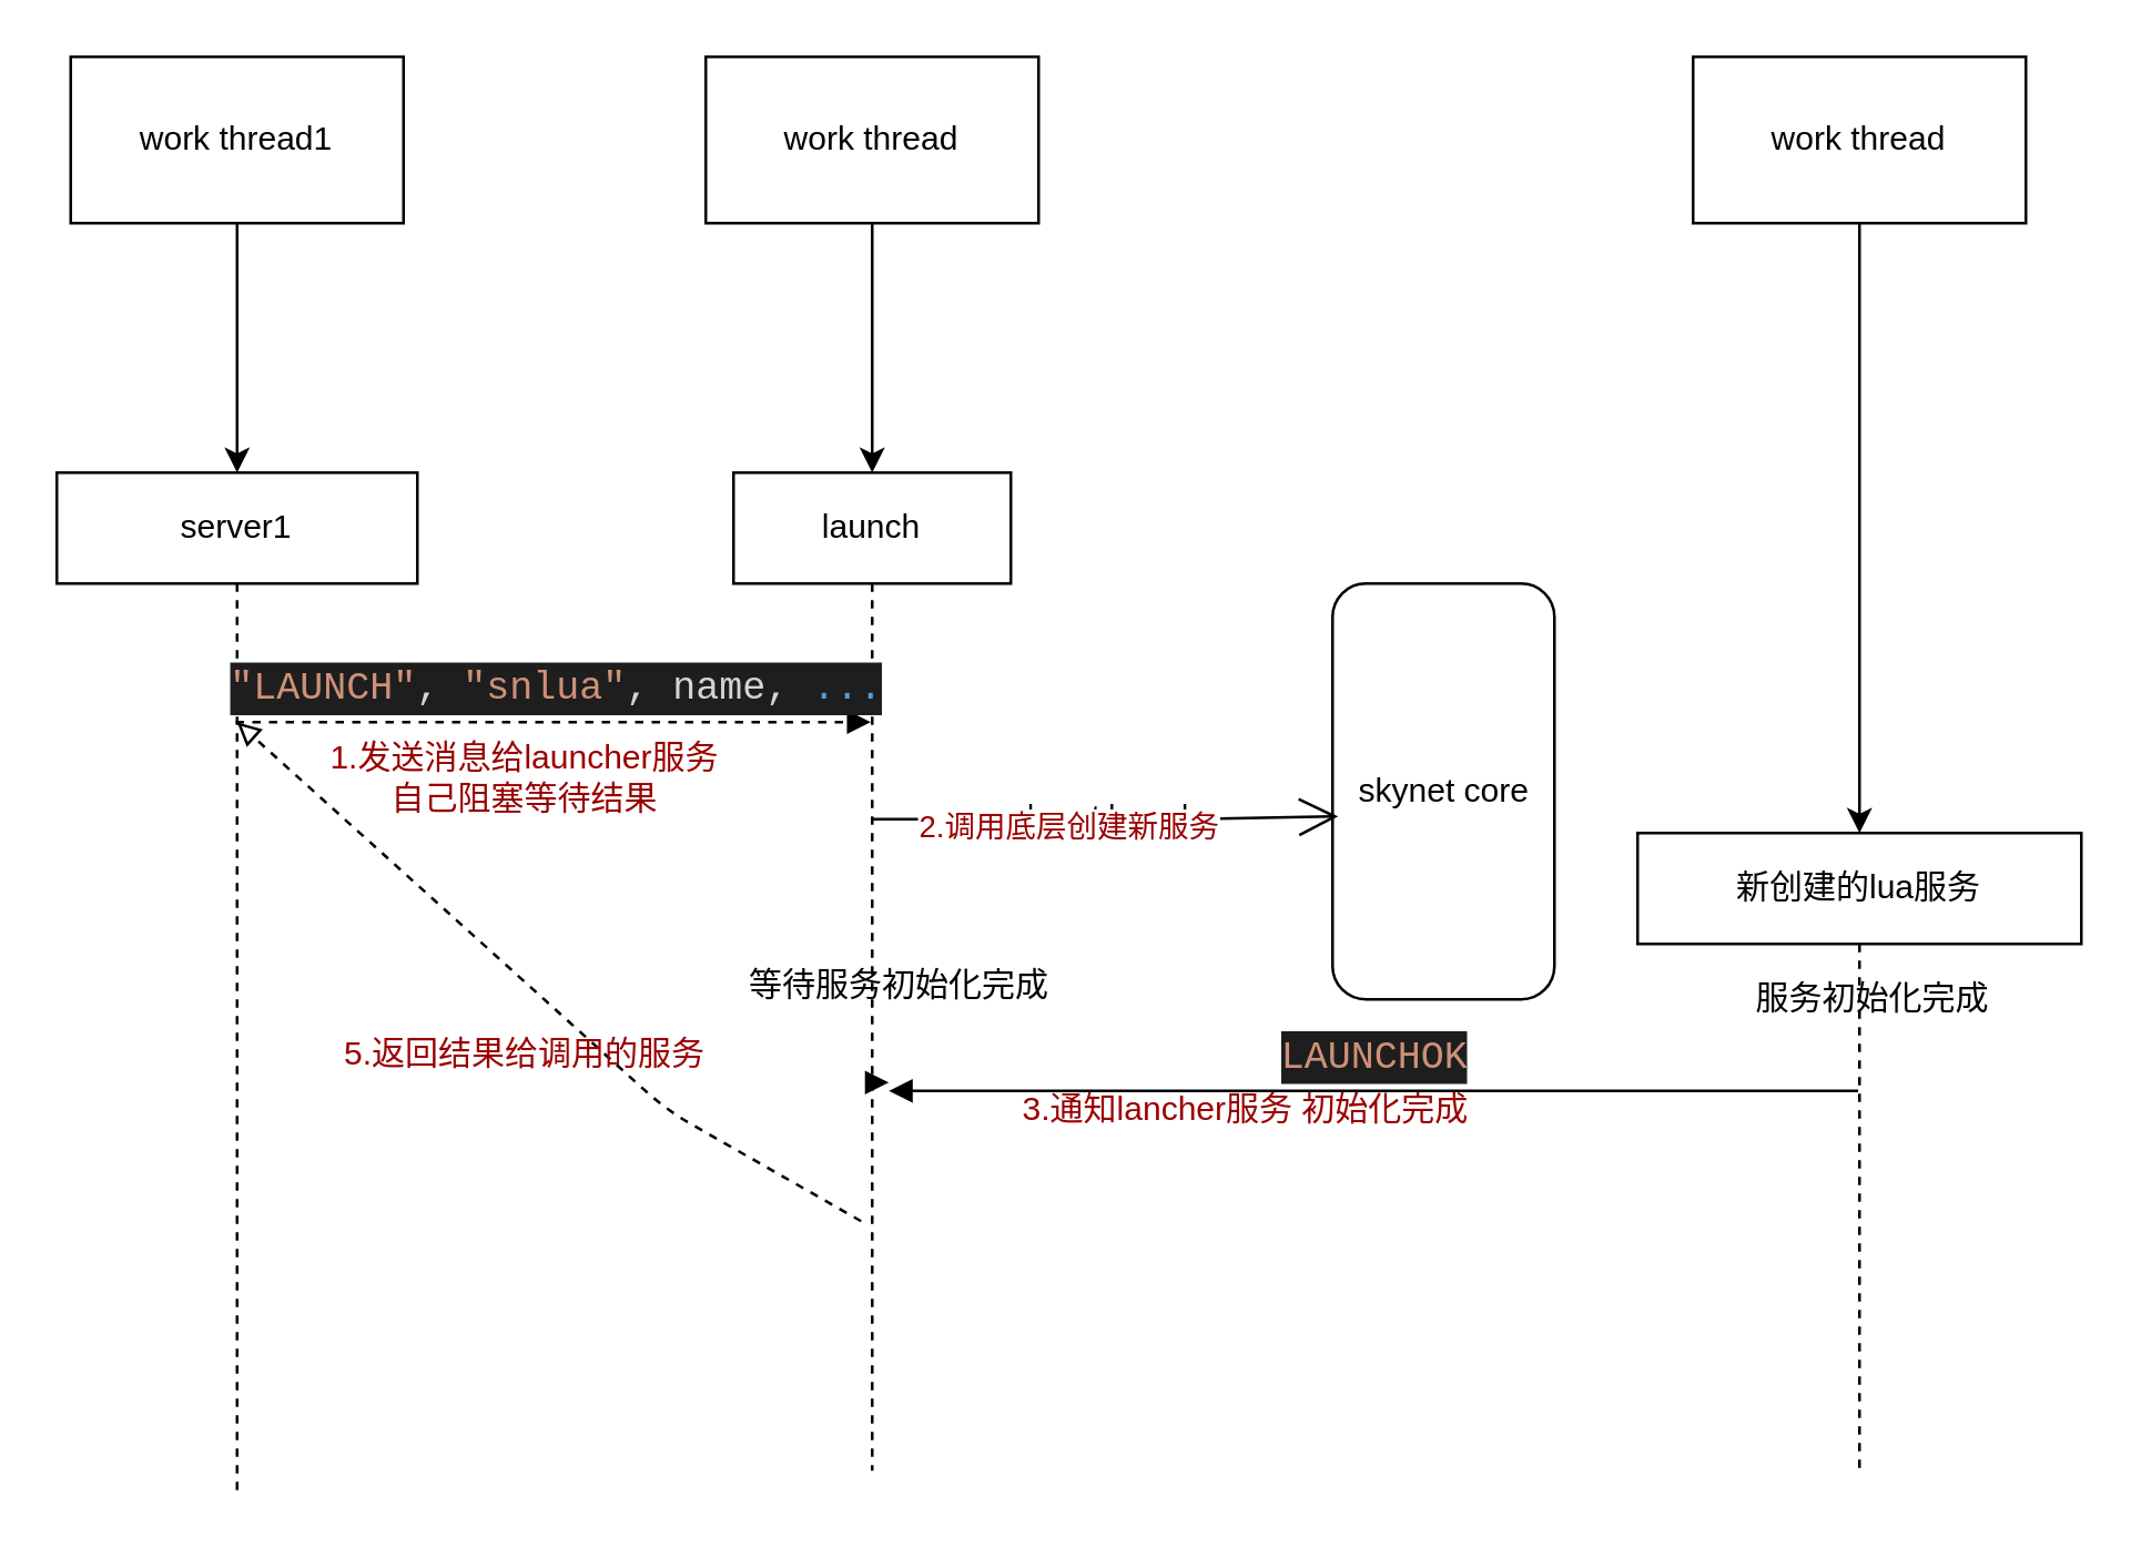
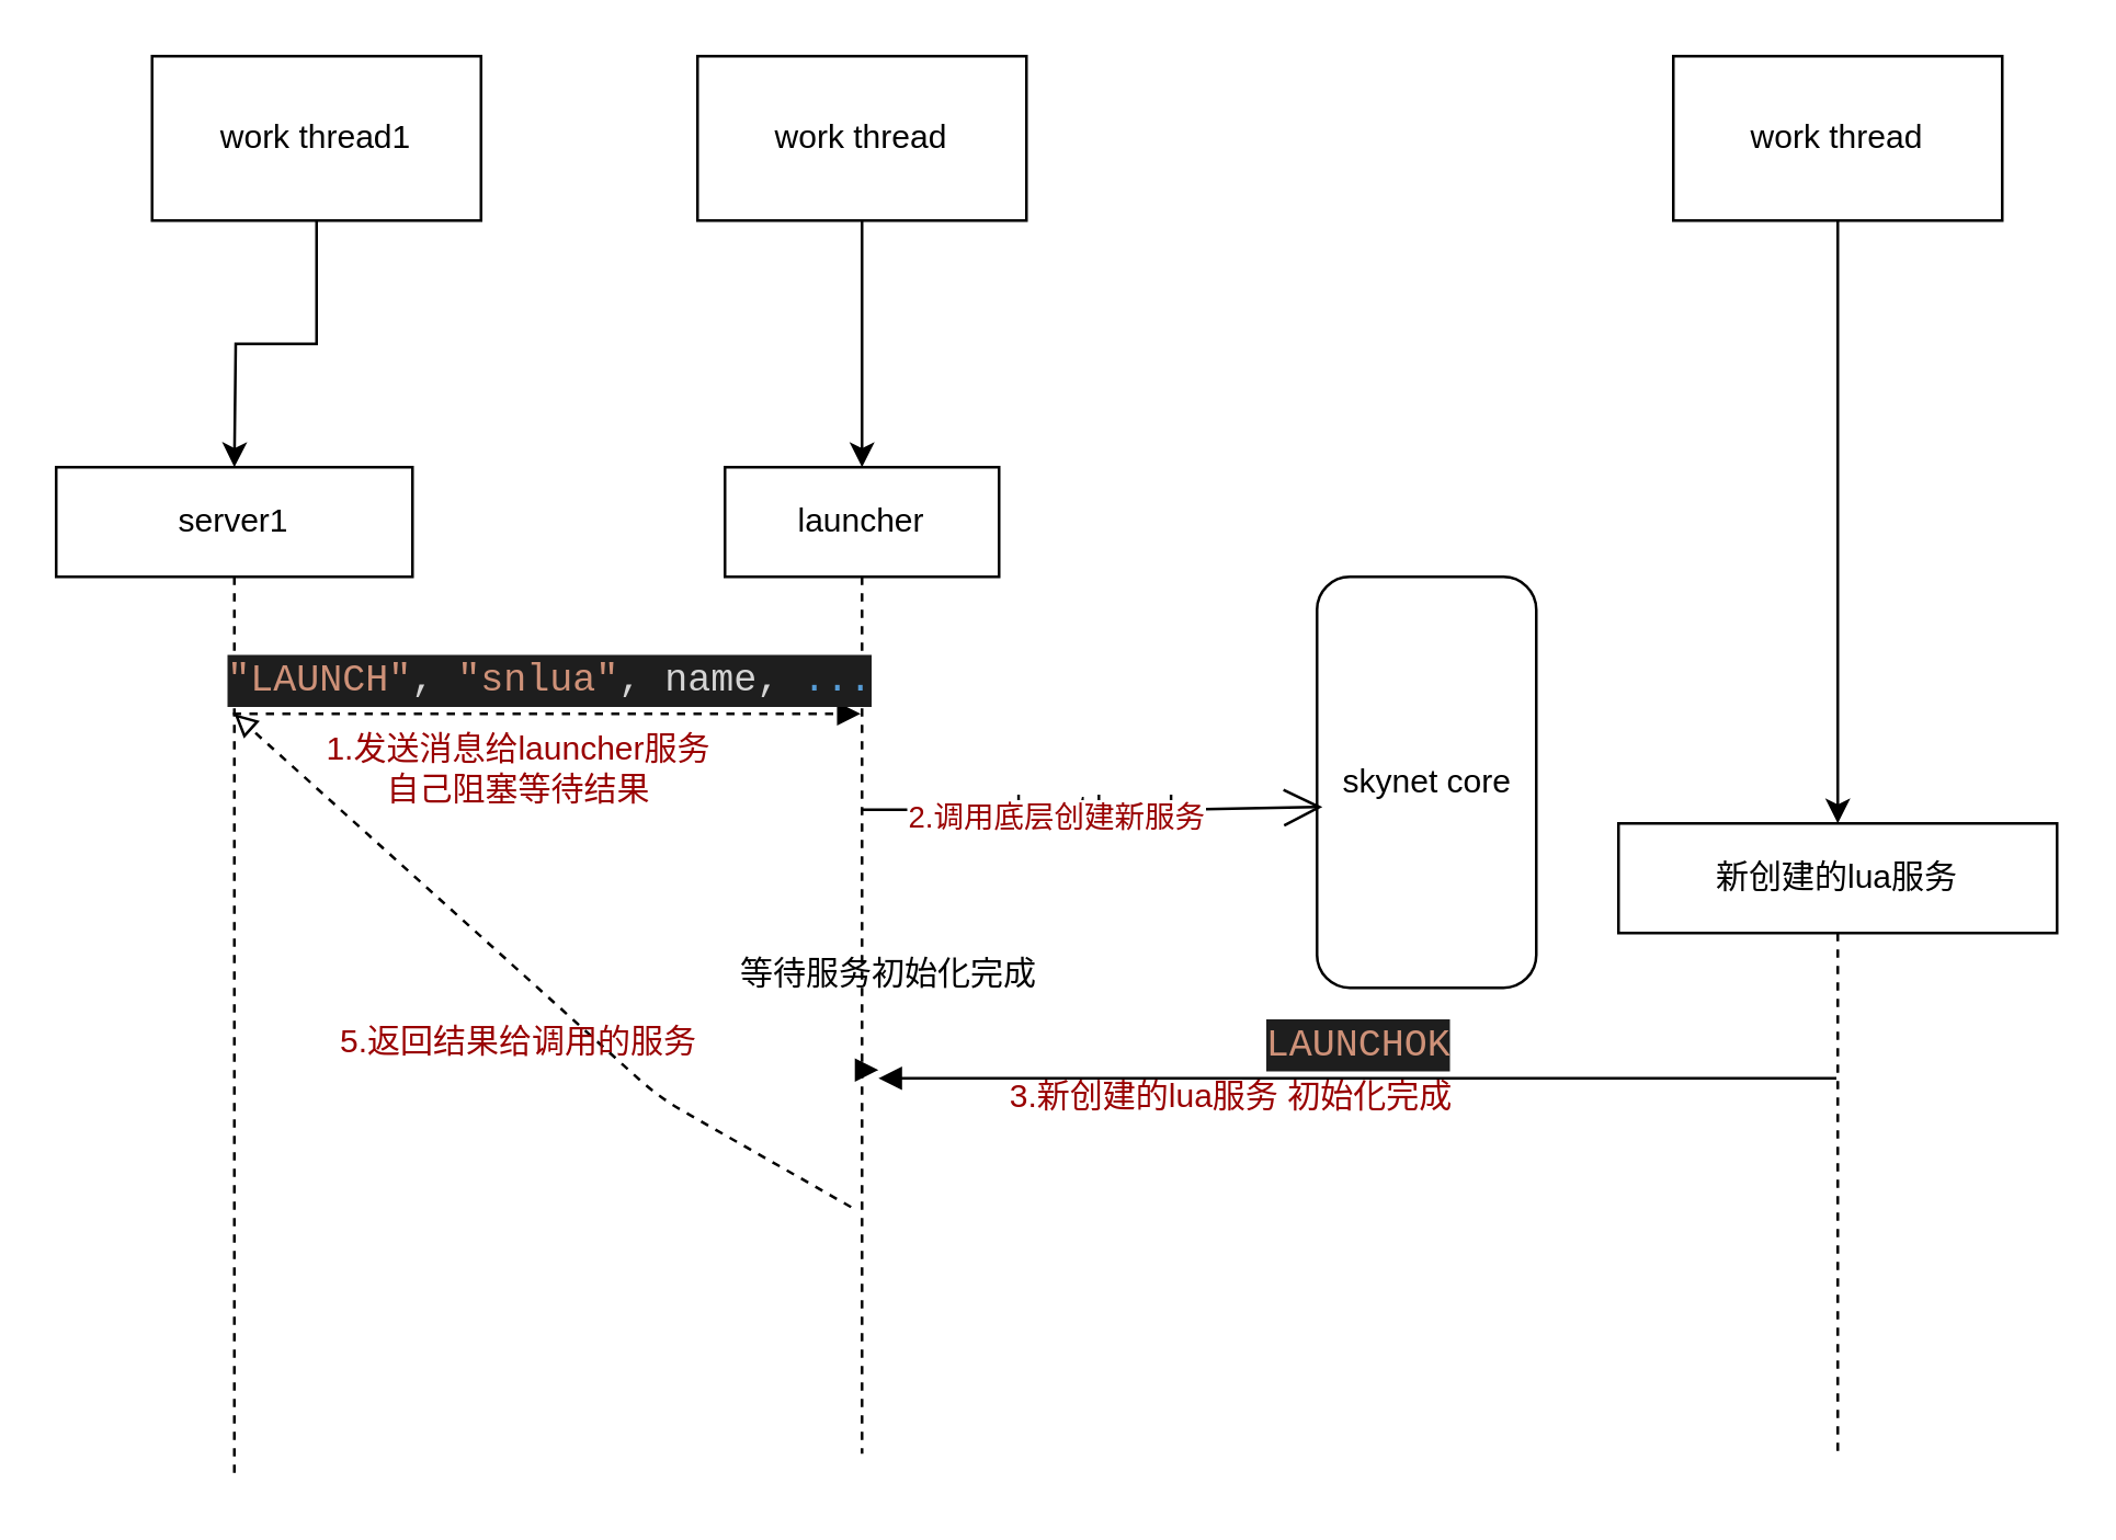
- <mxCell id="19" value="work thread1" style="rounded=0;whiteSpace=wrap;html=1;" parent="1" vertex="1"><mxGeometry x="25" y="20" width="120" height="60" as="geometry" /></mxCell>
+ <mxCell id="19" value="work thread1" style="rounded=0;whiteSpace=wrap;html=1;" parent="1" vertex="1"><mxGeometry x="55" y="20" width="120" height="60" as="geometry" /></mxCell>
- <mxCell id="3" value="launch" style="shape=umlLifeline;perimeter=lifelinePerimeter;whiteSpace=wrap;html=1;container=1;collapsible=0;recursiveResize=0;outlineConnect=0;" parent="1" vertex="1"><mxGeometry x="264" y="170" width="100" height="360" as="geometry" /></mxCell>
+ <mxCell id="3" value="launcher" style="shape=umlLifeline;perimeter=lifelinePerimeter;whiteSpace=wrap;html=1;container=1;collapsible=0;recursiveResize=0;outlineConnect=0;" parent="1" vertex="1"><mxGeometry x="264" y="170" width="100" height="360" as="geometry" /></mxCell>
- <mxCell id="6" value="服务初始化完成" style="text;html=1;strokeColor=none;fillColor=none;align=center;verticalAlign=middle;whiteSpace=wrap;rounded=0;" parent="5" vertex="1"><mxGeometry x="10" y="50" width="150" height="20" as="geometry" /></mxCell>
- <mxCell id="15" value="&lt;font color=&quot;#990000&quot;&gt;3.通知lancher服务 初始化完成&lt;/font&gt;" style="text;html=1;strokeColor=none;fillColor=none;align=center;verticalAlign=middle;whiteSpace=wrap;rounded=0;" parent="1" vertex="1"><mxGeometry x="364" y="390" width="170" height="20" as="geometry" /></mxCell>
+ <mxCell id="15" value="&lt;font color=&quot;#990000&quot;&gt;3.新创建的lua服务 初始化完成&lt;/font&gt;" style="text;html=1;strokeColor=none;fillColor=none;align=center;verticalAlign=middle;whiteSpace=wrap;rounded=0;" parent="1" vertex="1"><mxGeometry x="364" y="390" width="170" height="20" as="geometry" /></mxCell>
